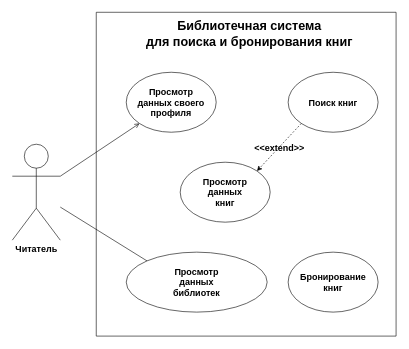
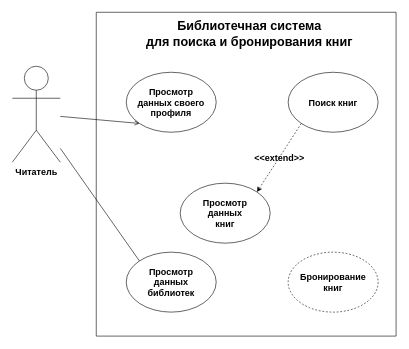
- <mxCell id="3" value="Читатель" style="shape=umlActor;verticalLabelPosition=bottom;verticalAlign=top;html=1;outlineConnect=0;fontSize=15;fontStyle=1;labelBackgroundColor=none;fillColor=none;" parent="1" vertex="1"><mxGeometry x="20" y="240" width="80" height="160" as="geometry" /></mxCell>
+ <mxCell id="3" value="Читатель" style="shape=umlActor;verticalLabelPosition=bottom;verticalAlign=top;html=1;outlineConnect=0;fontSize=15;fontStyle=1;labelBackgroundColor=none;fillColor=none;" parent="1" vertex="1"><mxGeometry x="20" y="110" width="80" height="160" as="geometry" /></mxCell>
- <mxCell id="7" value="Просмотр&lt;br&gt;данных&lt;br&gt;книг" style="ellipse;whiteSpace=wrap;html=1;fontSize=15;fontStyle=1;labelBackgroundColor=none;fillColor=none;" parent="4" vertex="1"><mxGeometry x="140" y="250" width="150" height="100" as="geometry" /></mxCell>
+ <mxCell id="7" value="Просмотр&lt;br&gt;данных&lt;br&gt;книг" style="ellipse;whiteSpace=wrap;html=1;fontSize=15;fontStyle=1;labelBackgroundColor=none;fillColor=none;" parent="4" vertex="1"><mxGeometry x="140" y="285" width="150" height="100" as="geometry" /></mxCell>
- <mxCell id="6" value="Просмотр&lt;br&gt;данных&lt;br&gt;библиотек" style="ellipse;whiteSpace=wrap;html=1;fontSize=15;fontStyle=1;labelBackgroundColor=none;fillColor=none;" parent="4" vertex="1"><mxGeometry x="50" y="400" width="235" height="100" as="geometry" /></mxCell>
+ <mxCell id="6" value="Просмотр&lt;br&gt;данных&lt;br&gt;библиотек" style="ellipse;whiteSpace=wrap;html=1;fontSize=15;fontStyle=1;labelBackgroundColor=none;fillColor=none;" parent="4" vertex="1"><mxGeometry x="50" y="400" width="150" height="100" as="geometry" /></mxCell>
- <mxCell id="8" value="Бронирование&lt;br&gt;книг" style="ellipse;whiteSpace=wrap;html=1;fontSize=15;fontStyle=1;labelBackgroundColor=none;fillColor=none;" parent="4" vertex="1"><mxGeometry x="320" y="400" width="150" height="100" as="geometry" /></mxCell>
+ <mxCell id="8" value="Бронирование&lt;br&gt;книг" style="ellipse;whiteSpace=wrap;html=1;fontSize=15;fontStyle=1;labelBackgroundColor=none;fillColor=none;dashed=1;" parent="4" vertex="1"><mxGeometry x="320" y="400" width="150" height="100" as="geometry" /></mxCell>
